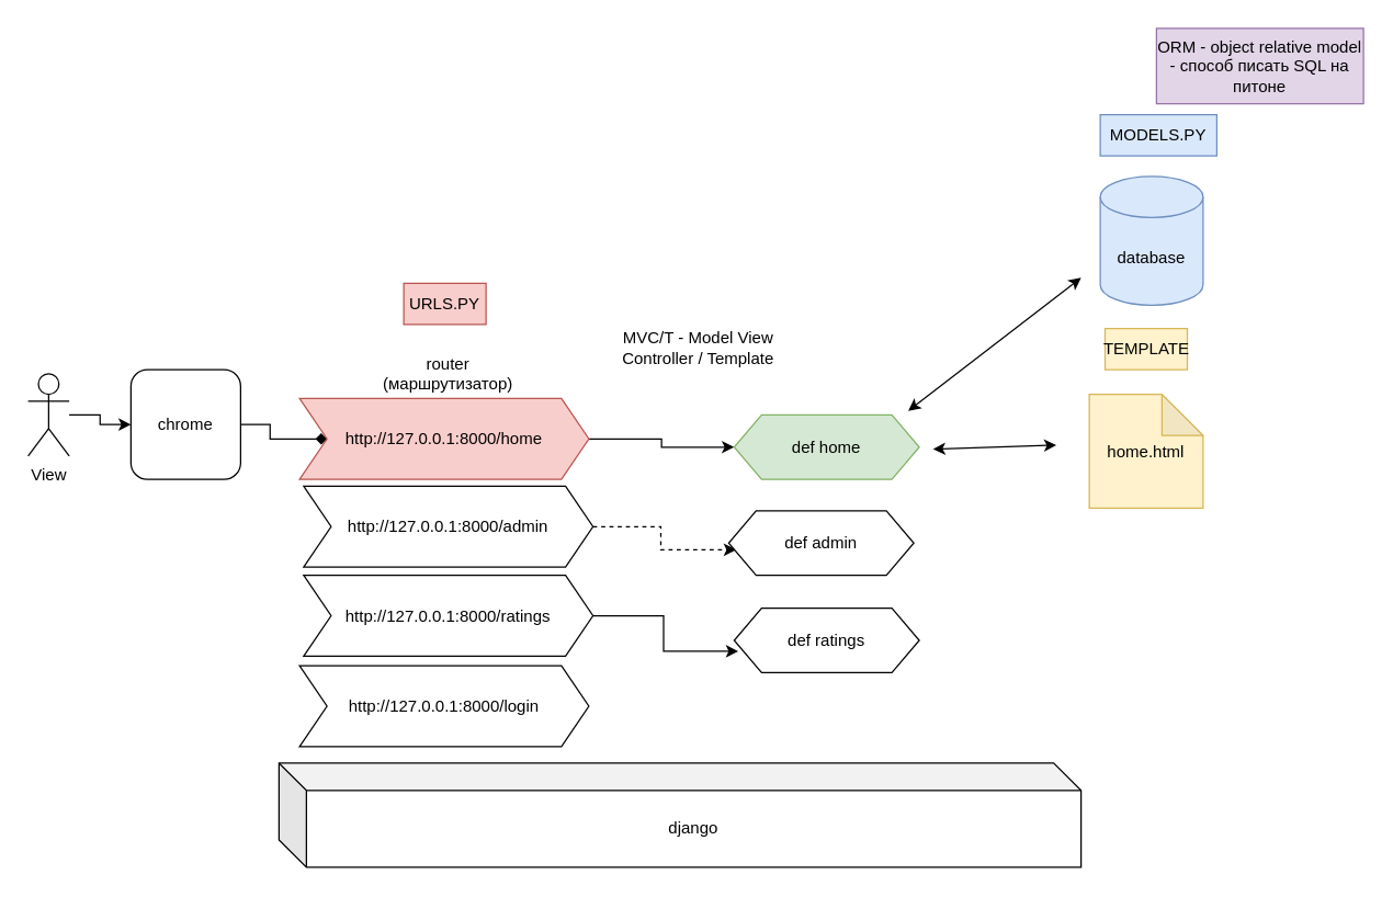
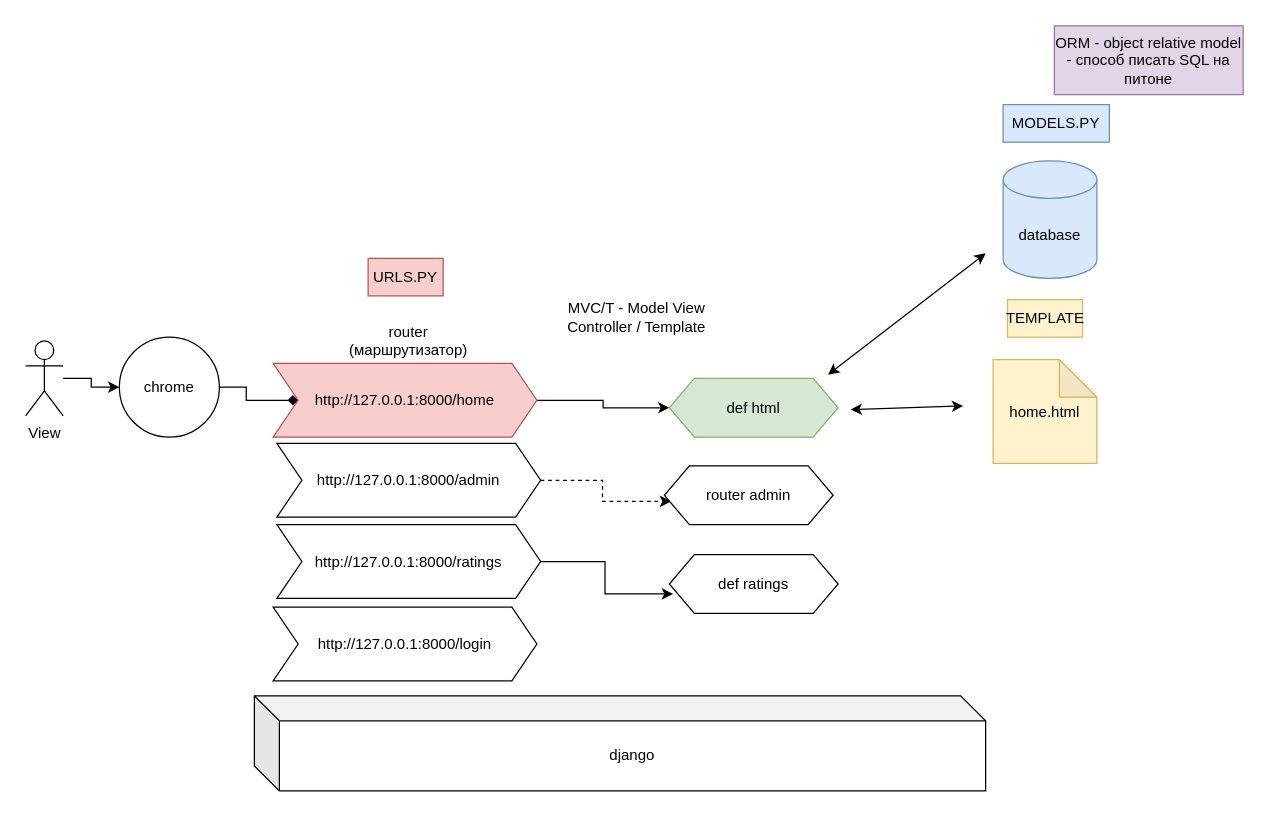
- <mxCell id="5" value="chrome" style="whiteSpace=wrap;html=1;aspect=fixed;rounded=1;" vertex="1" parent="1"><mxGeometry x="95" y="269" width="80" height="80" as="geometry" /></mxCell>
+ <mxCell id="5" value="chrome" style="ellipse;whiteSpace=wrap;html=1;aspect=fixed;" vertex="1" parent="1"><mxGeometry x="95" y="269" width="80" height="80" as="geometry" /></mxCell>
- <mxCell id="16" value="def home" style="shape=hexagon;perimeter=hexagonPerimeter2;whiteSpace=wrap;html=1;fixedSize=1;fillColor=#d5e8d4;strokeColor=#82b366;" vertex="1" parent="1"><mxGeometry x="535" y="302" width="135" height="47" as="geometry" /></mxCell>
+ <mxCell id="16" value="def html" style="shape=hexagon;perimeter=hexagonPerimeter2;whiteSpace=wrap;html=1;fixedSize=1;fillColor=#d5e8d4;strokeColor=#82b366;" vertex="1" parent="1"><mxGeometry x="535" y="302" width="135" height="47" as="geometry" /></mxCell>
- <mxCell id="17" value="def admin" style="shape=hexagon;perimeter=hexagonPerimeter2;whiteSpace=wrap;html=1;fixedSize=1;" vertex="1" parent="1"><mxGeometry x="531" y="372" width="135" height="47" as="geometry" /></mxCell>
+ <mxCell id="17" value="router admin" style="shape=hexagon;perimeter=hexagonPerimeter2;whiteSpace=wrap;html=1;fixedSize=1;" vertex="1" parent="1"><mxGeometry x="531" y="372" width="135" height="47" as="geometry" /></mxCell>
